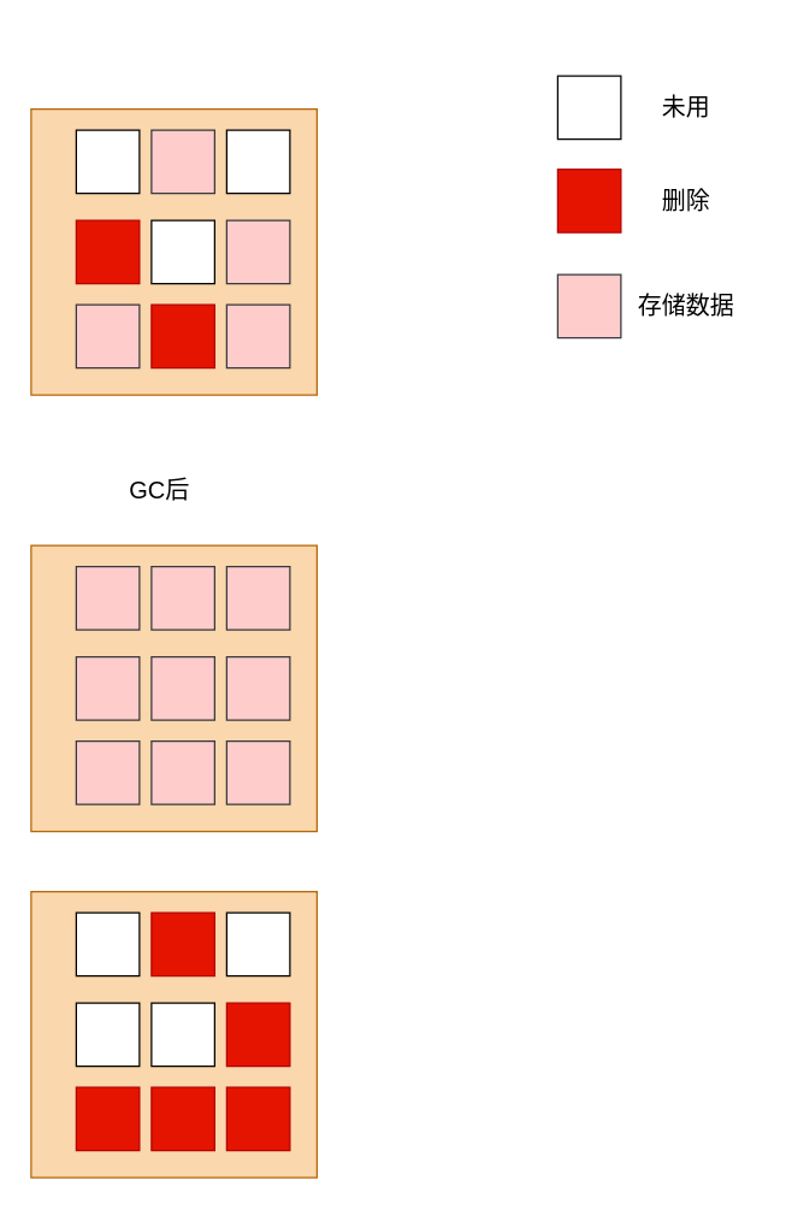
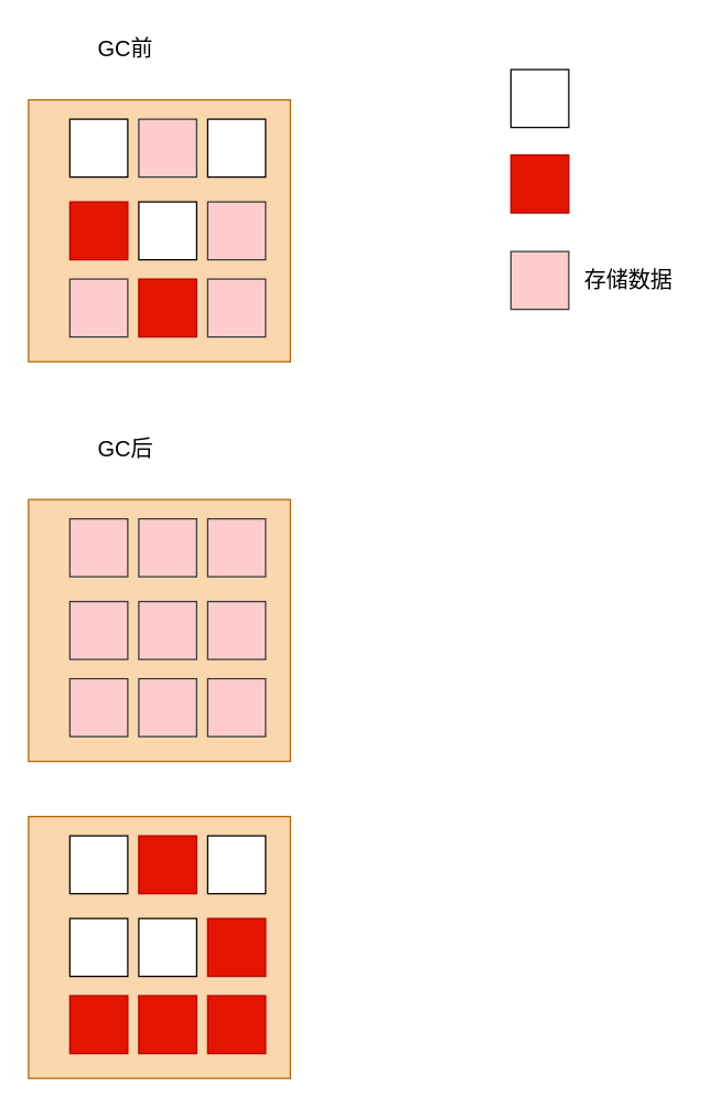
+ <mxCell id="3" value="GC前" style="text;html=1;align=center;verticalAlign=middle;resizable=0;points=[];autosize=1;strokeColor=none;fillColor=none;fontSize=16;" vertex="1" parent="1"><mxGeometry x="60" y="20" width="60" height="30" as="geometry" /></mxCell>
- <mxCell id="5" value="未用" style="text;html=1;align=center;verticalAlign=middle;resizable=0;points=[];autosize=1;strokeColor=none;fillColor=none;fontSize=16;" vertex="1" parent="1"><mxGeometry x="425" y="56" width="60" height="30" as="geometry" /></mxCell>
- <mxCell id="8" value="删除" style="text;html=1;align=center;verticalAlign=middle;resizable=0;points=[];autosize=1;strokeColor=none;fillColor=none;fontSize=16;" vertex="1" parent="1"><mxGeometry x="425" y="118" width="60" height="30" as="geometry" /></mxCell>
- <mxCell id="19" value="GC后" style="text;html=1;align=center;verticalAlign=middle;resizable=0;points=[];autosize=1;strokeColor=none;fillColor=none;fontSize=16;" vertex="1" parent="1"><mxGeometry x="75" y="310" width="60" height="30" as="geometry" /></mxCell>
+ <mxCell id="19" value="GC后" style="text;html=1;align=center;verticalAlign=middle;resizable=0;points=[];autosize=1;strokeColor=none;fillColor=none;fontSize=16;" vertex="1" parent="1"><mxGeometry x="60" y="310" width="60" height="30" as="geometry" /></mxCell>
